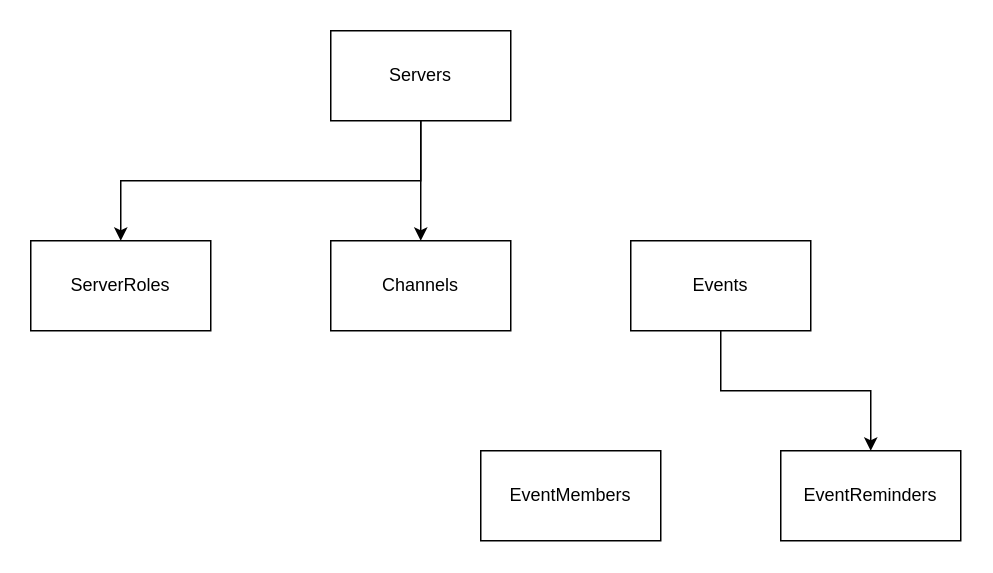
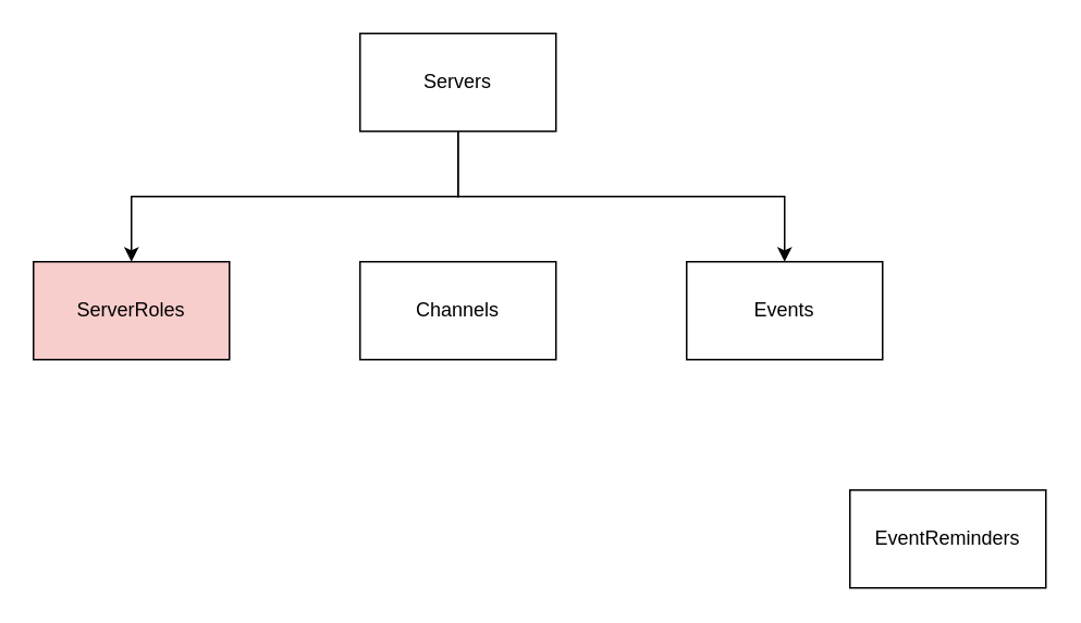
+ <mxCell id="5" style="edgeStyle=orthogonalEdgeStyle;rounded=0;orthogonalLoop=1;jettySize=auto;html=1;exitX=0.5;exitY=1;exitDx=0;exitDy=0;entryX=0.5;entryY=0;entryDx=0;entryDy=0;" edge="1" parent="1" source="8" target="3"><mxGeometry relative="1" as="geometry" /></mxCell>
- <mxCell id="6" style="edgeStyle=orthogonalEdgeStyle;rounded=0;orthogonalLoop=1;jettySize=auto;html=1;exitX=0.5;exitY=1;exitDx=0;exitDy=0;entryX=0.5;entryY=0;entryDx=0;entryDy=0;" edge="1" parent="1" source="8" target="4"><mxGeometry relative="1" as="geometry" /></mxCell>
- <mxCell id="11" value="ServerRoles" style="rounded=0;whiteSpace=wrap;html=1;" vertex="1" parent="1"><mxGeometry x="20" y="160" width="120" height="60" as="geometry" /></mxCell>
+ <mxCell id="11" value="ServerRoles" style="rounded=0;whiteSpace=wrap;html=1;fillColor=#f8cecc;" vertex="1" parent="1"><mxGeometry x="20" y="160" width="120" height="60" as="geometry" /></mxCell>
- <mxCell id="2" style="edgeStyle=orthogonalEdgeStyle;rounded=0;orthogonalLoop=1;jettySize=auto;html=1;exitX=0.5;exitY=1;exitDx=0;exitDy=0;entryX=0.5;entryY=0;entryDx=0;entryDy=0;" edge="1" parent="1" source="3" target="10"><mxGeometry relative="1" as="geometry" /></mxCell>
- <mxCell id="9" value="EventMembers" style="rounded=0;whiteSpace=wrap;html=1;" vertex="1" parent="1"><mxGeometry x="320" y="300" width="120" height="60" as="geometry" /></mxCell>
